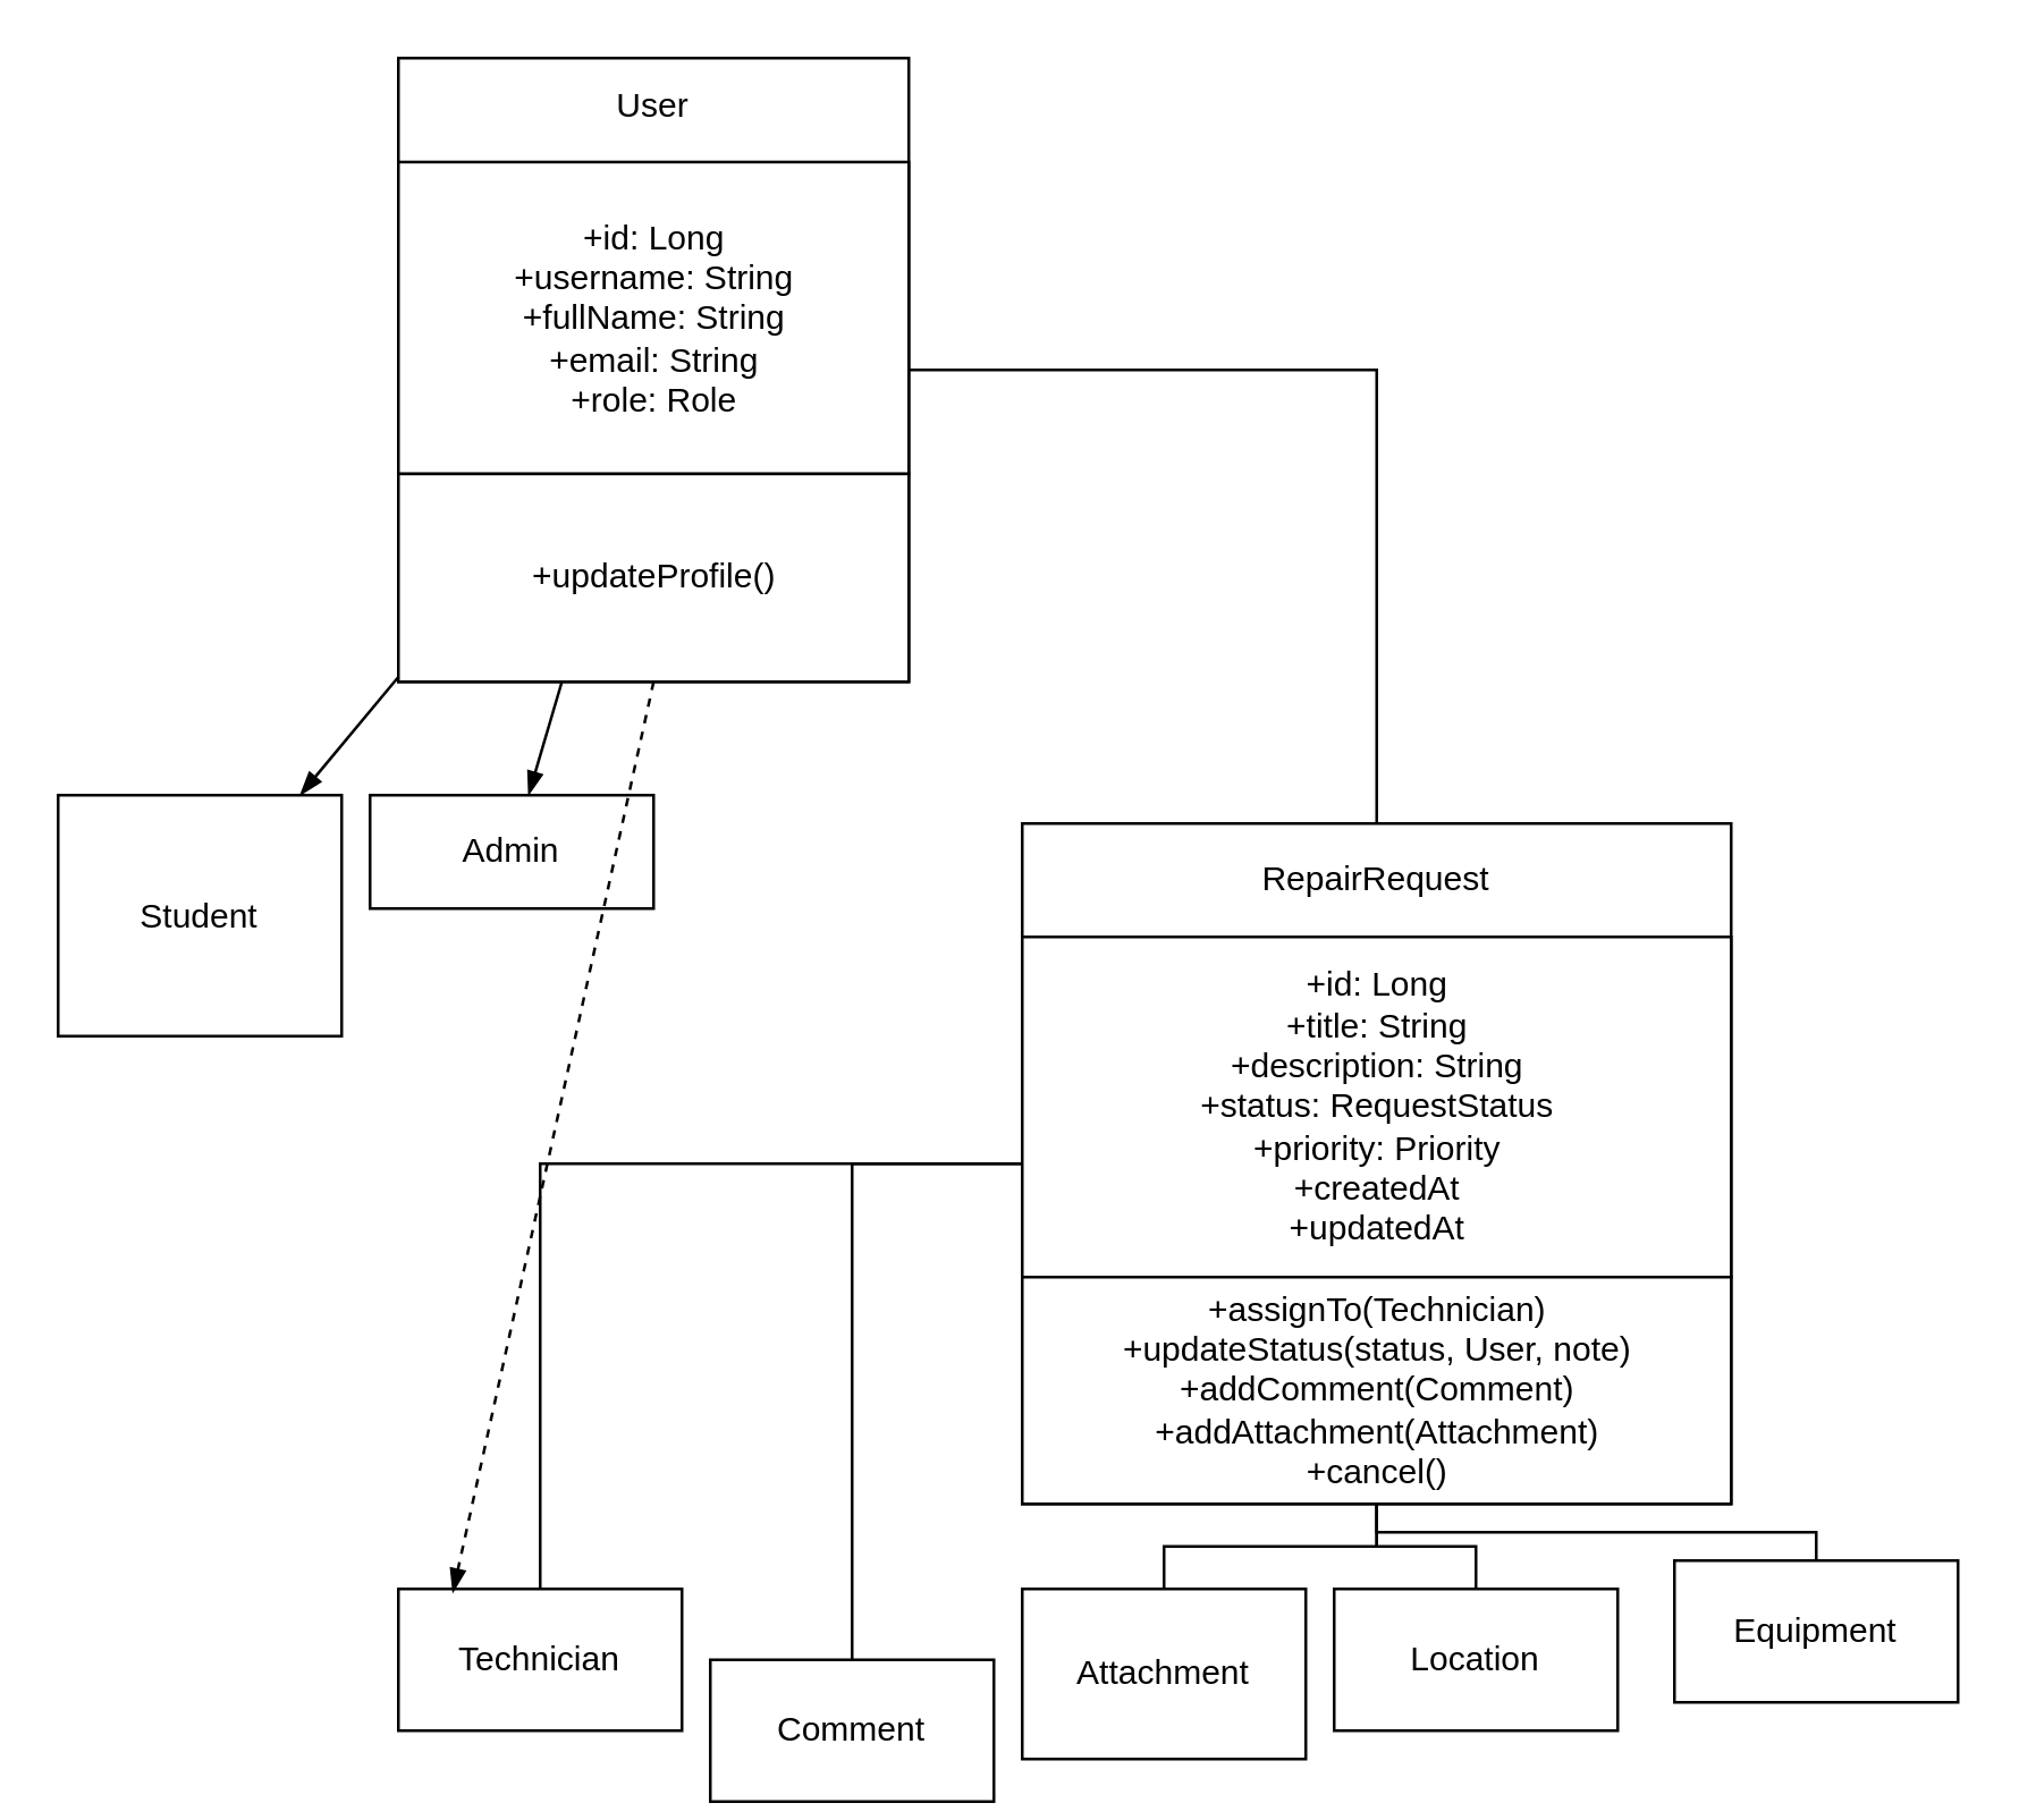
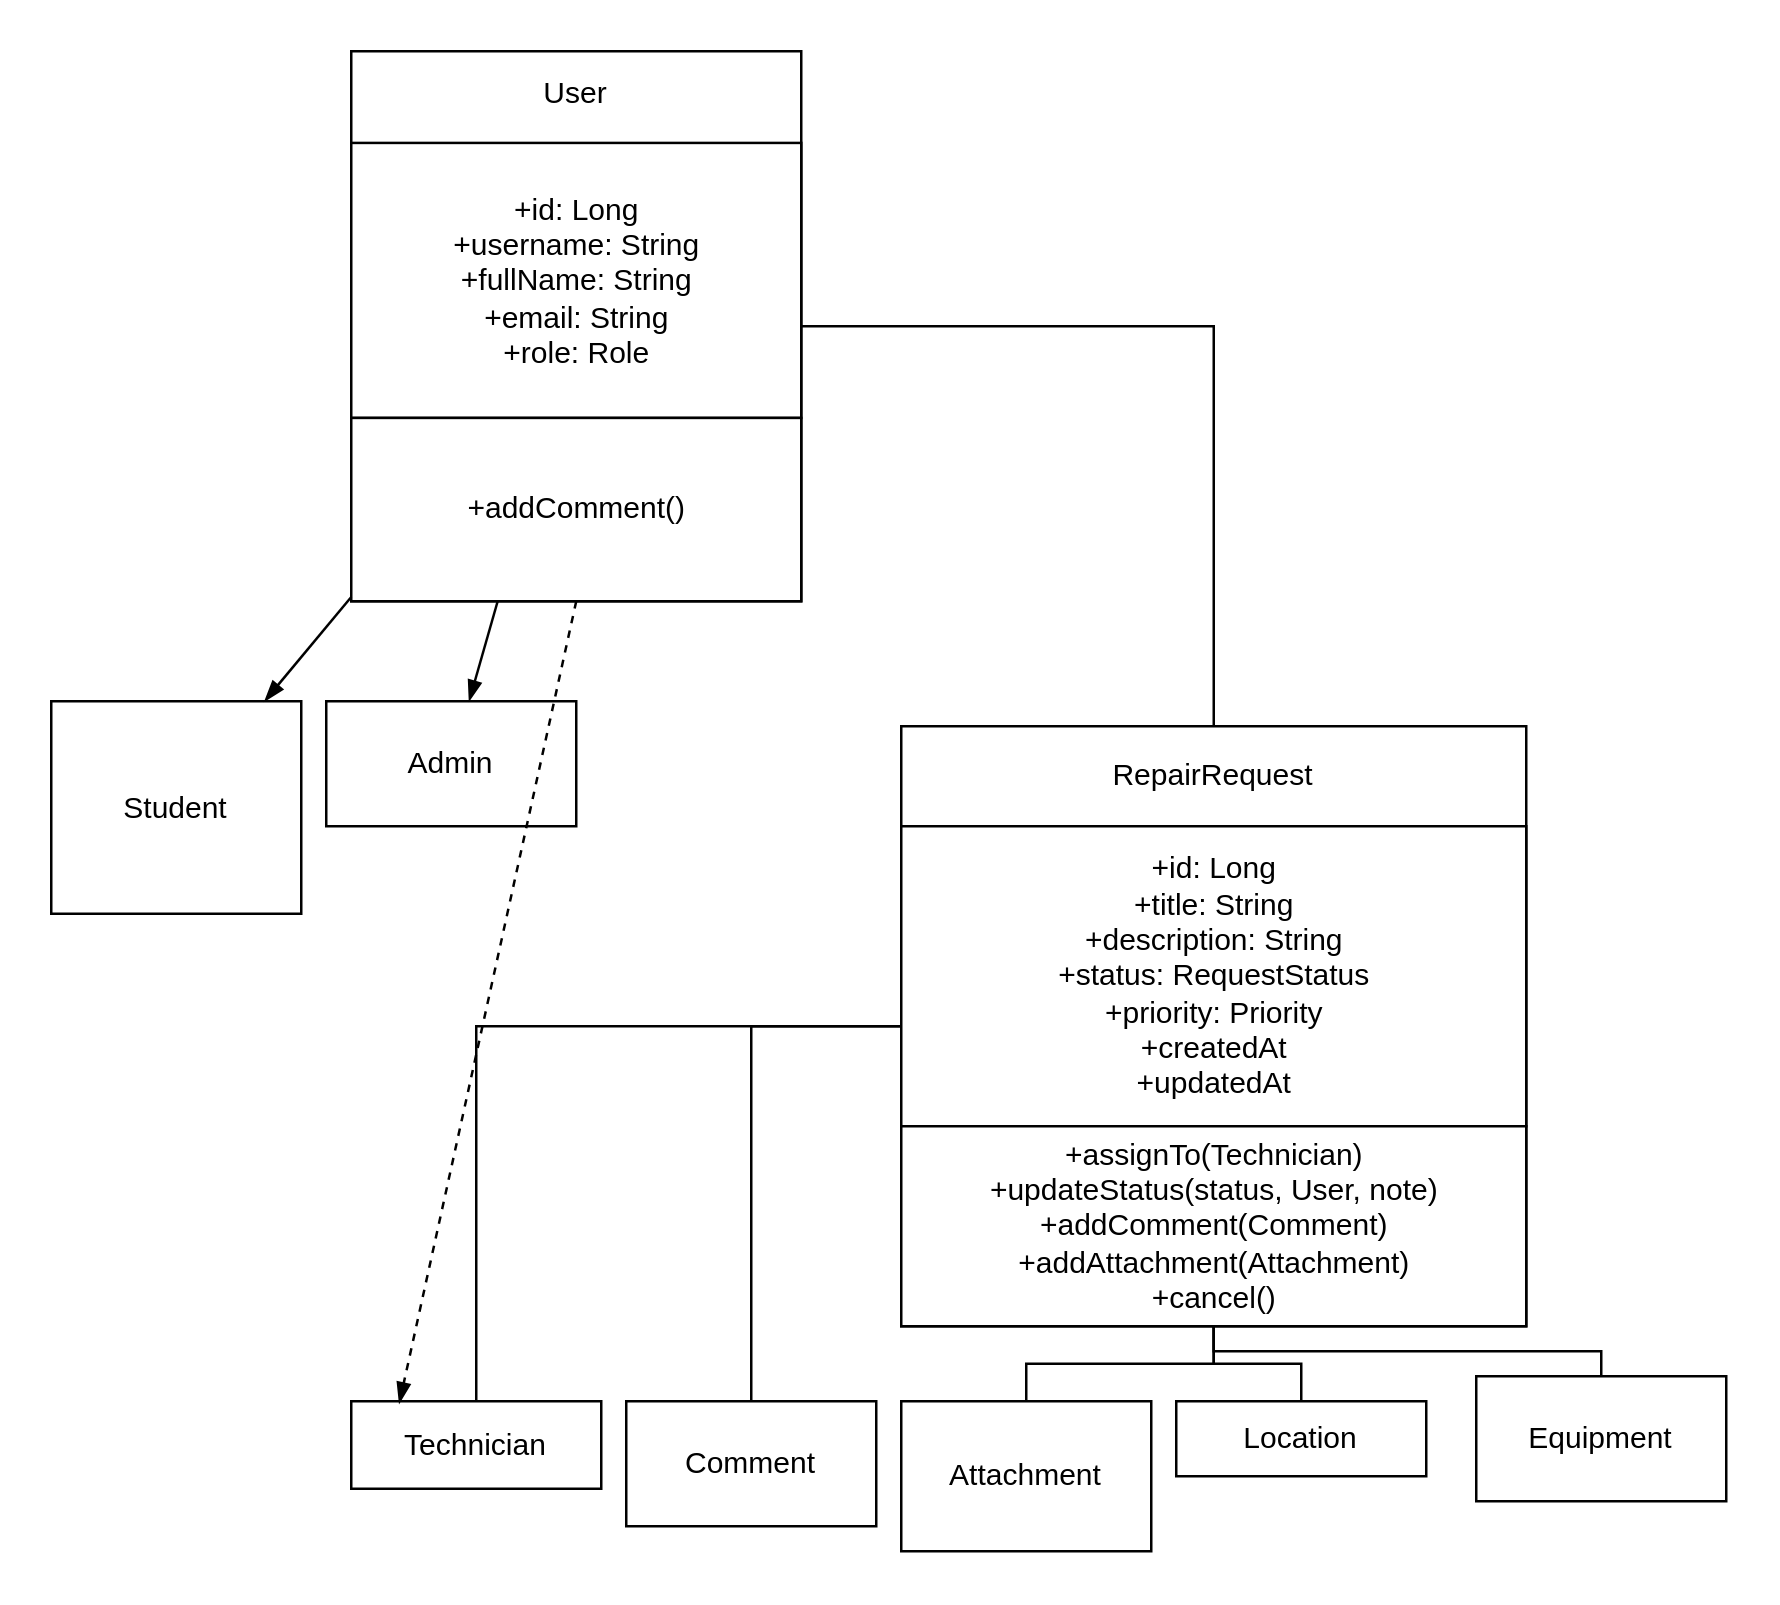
- <mxCell id="4" value="+updateProfile()" style="shape=umlClassMethod;html=1;" parent="2" vertex="1"><mxGeometry y="146.667" width="180" height="73.333" as="geometry" /></mxCell>
+ <mxCell id="4" value="+addComment()" style="shape=umlClassMethod;html=1;" parent="2" vertex="1"><mxGeometry y="146.667" width="180" height="73.333" as="geometry" /></mxCell>
- <mxCell id="7" value="Admin" style="shape=umlClass;rounded=0;whiteSpace=wrap;html=1;" parent="1" vertex="1"><mxGeometry x="130" y="280" width="100" height="40" as="geometry" /></mxCell>
+ <mxCell id="7" value="Admin" style="shape=umlClass;rounded=0;whiteSpace=wrap;html=1;" parent="1" vertex="1"><mxGeometry x="130" y="280" width="100" height="50" as="geometry" /></mxCell>
- <mxCell id="6" value="Technician" style="shape=umlClass;rounded=0;whiteSpace=wrap;html=1;" parent="1" vertex="1"><mxGeometry x="140" y="560" width="100" height="50" as="geometry" /></mxCell>
+ <mxCell id="6" value="Technician" style="shape=umlClass;rounded=0;whiteSpace=wrap;html=1;" parent="1" vertex="1"><mxGeometry x="140" y="560" width="100" height="35" as="geometry" /></mxCell>
- <mxCell id="13" value="Location" style="shape=umlClass;rounded=0;whiteSpace=wrap;html=1;" parent="1" vertex="1"><mxGeometry x="470" y="560" width="100" height="50" as="geometry" /></mxCell>
+ <mxCell id="13" value="Location" style="shape=umlClass;rounded=0;whiteSpace=wrap;html=1;" parent="1" vertex="1"><mxGeometry x="470" y="560" width="100" height="30" as="geometry" /></mxCell>
- <mxCell id="11" value="Comment" style="shape=umlClass;rounded=0;whiteSpace=wrap;html=1;" parent="1" vertex="1"><mxGeometry x="250" y="585" width="100" height="50" as="geometry" /></mxCell>
+ <mxCell id="11" value="Comment" style="shape=umlClass;rounded=0;whiteSpace=wrap;html=1;" parent="1" vertex="1"><mxGeometry x="250" y="560" width="100" height="50" as="geometry" /></mxCell>
